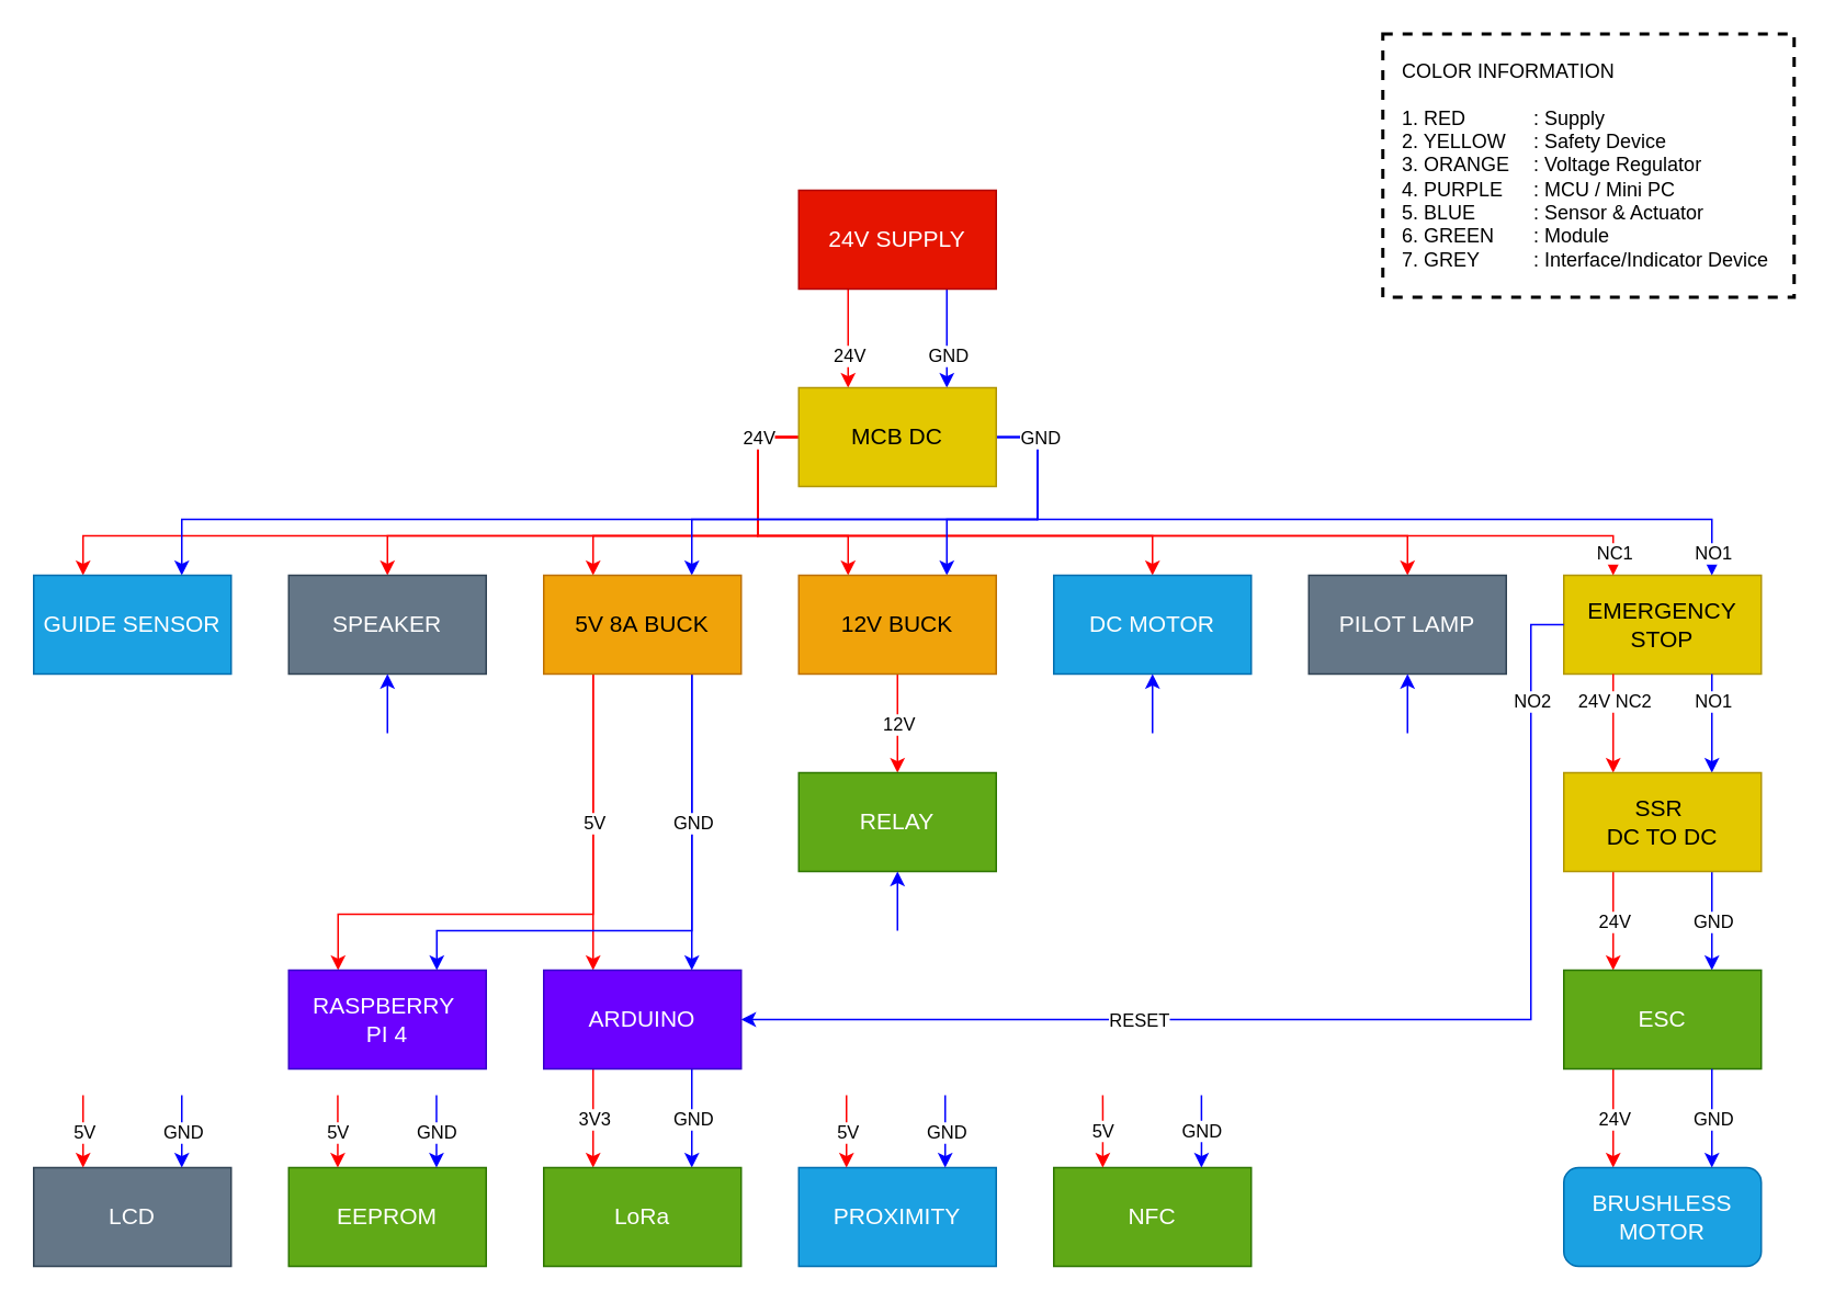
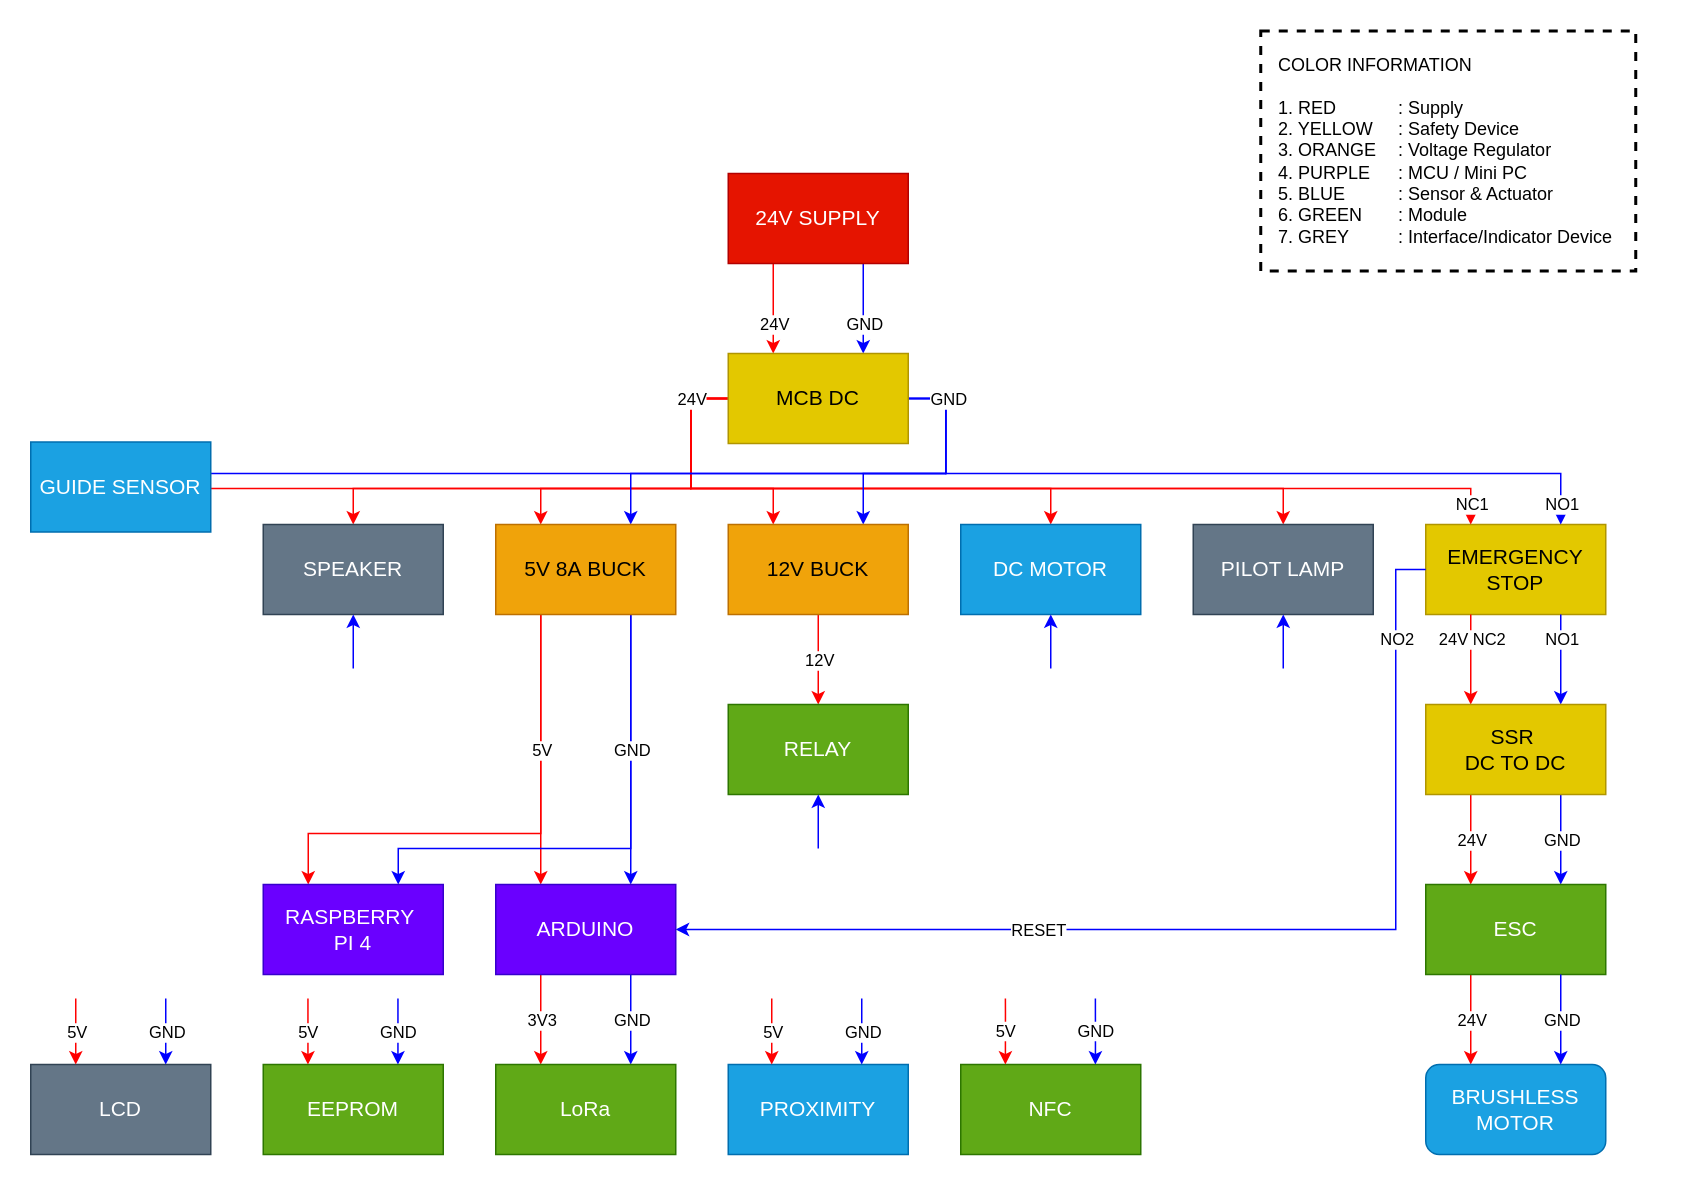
- <mxCell id="47" value="GUIDE SENSOR" style="rounded=0;whiteSpace=wrap;html=1;fillColor=#1ba1e2;fontSize=14;fontColor=#ffffff;strokeColor=#006EAF;" parent="1" vertex="1"><mxGeometry x="20" y="349" width="120" height="60" as="geometry" /></mxCell>
+ <mxCell id="47" value="GUIDE SENSOR" style="rounded=0;whiteSpace=wrap;html=1;fillColor=#1ba1e2;fontSize=14;fontColor=#ffffff;strokeColor=#006EAF;" parent="1" vertex="1"><mxGeometry x="20" y="294" width="120" height="60" as="geometry" /></mxCell>
